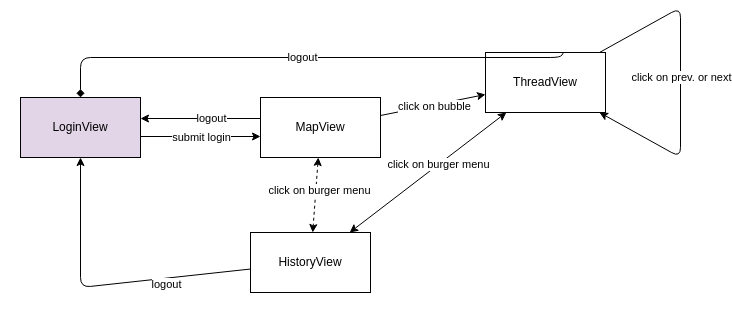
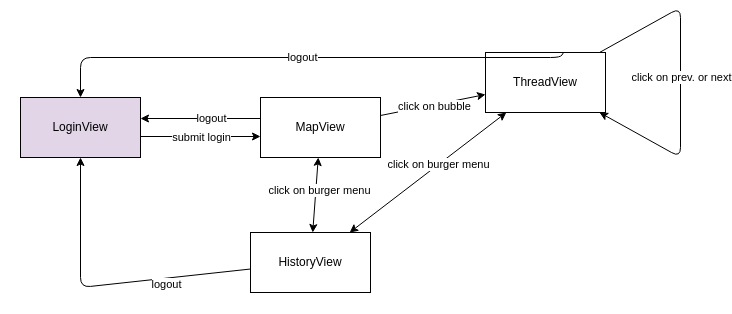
- <mxCell id="16" value="" style="endArrow=diamond;html=1;" parent="1" source="3" target="5" edge="1"><mxGeometry width="50" height="50" relative="1" as="geometry"><mxPoint x="380" y="5" as="sourcePoint" /><mxPoint x="80" y="25" as="targetPoint" /><Array as="points"><mxPoint x="560" y="25" /><mxPoint x="80" y="25" /></Array></mxGeometry></mxCell>
+ <mxCell id="16" value="" style="endArrow=classic;html=1;" parent="1" source="3" target="5" edge="1"><mxGeometry width="50" height="50" relative="1" as="geometry"><mxPoint x="380" y="5" as="sourcePoint" /><mxPoint x="80" y="25" as="targetPoint" /><Array as="points"><mxPoint x="560" y="25" /><mxPoint x="80" y="25" /></Array></mxGeometry></mxCell>
- <mxCell id="10" value="" style="endArrow=classic;html=1;startArrow=classic;startFill=1;dashed=1;" parent="1" source="2" target="4" edge="1"><mxGeometry width="50" height="50" relative="1" as="geometry"><mxPoint x="274" y="185" as="sourcePoint" /><mxPoint x="394" y="185" as="targetPoint" /></mxGeometry></mxCell>
+ <mxCell id="10" value="" style="endArrow=classic;html=1;startArrow=classic;startFill=1;" parent="1" source="2" target="4" edge="1"><mxGeometry width="50" height="50" relative="1" as="geometry"><mxPoint x="274" y="185" as="sourcePoint" /><mxPoint x="394" y="185" as="targetPoint" /></mxGeometry></mxCell>
